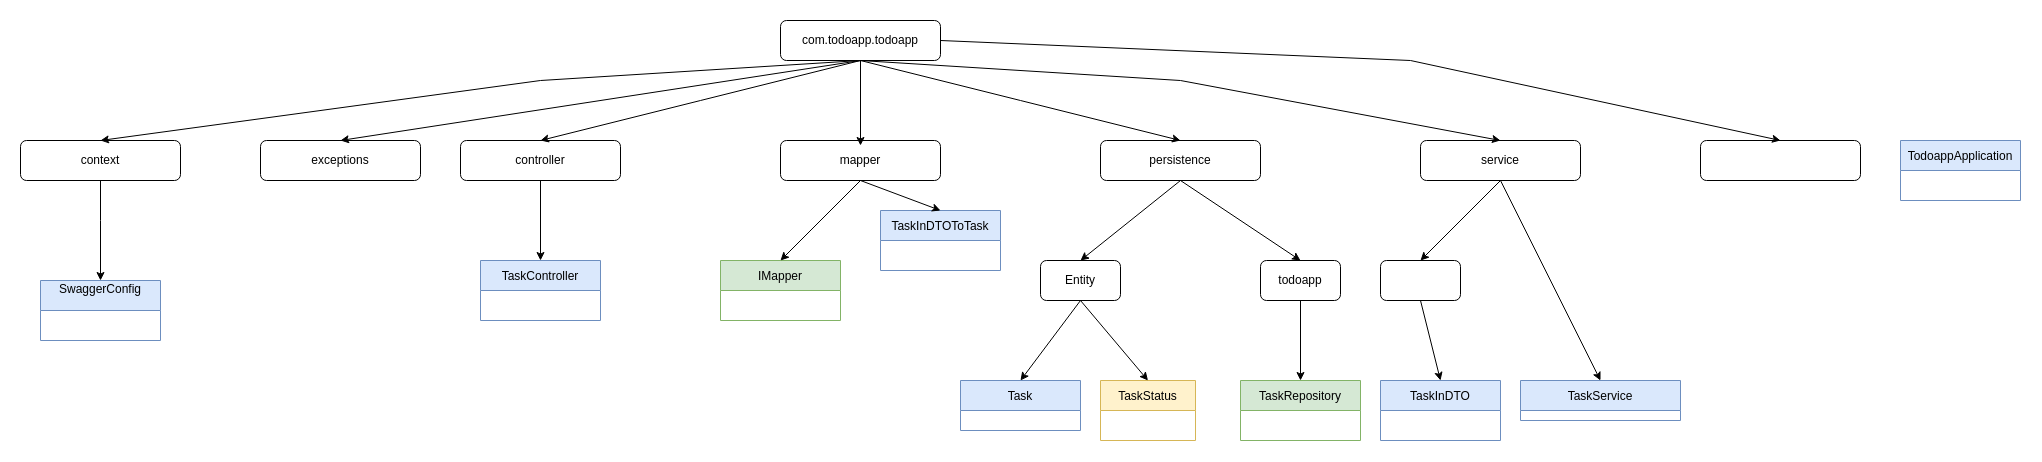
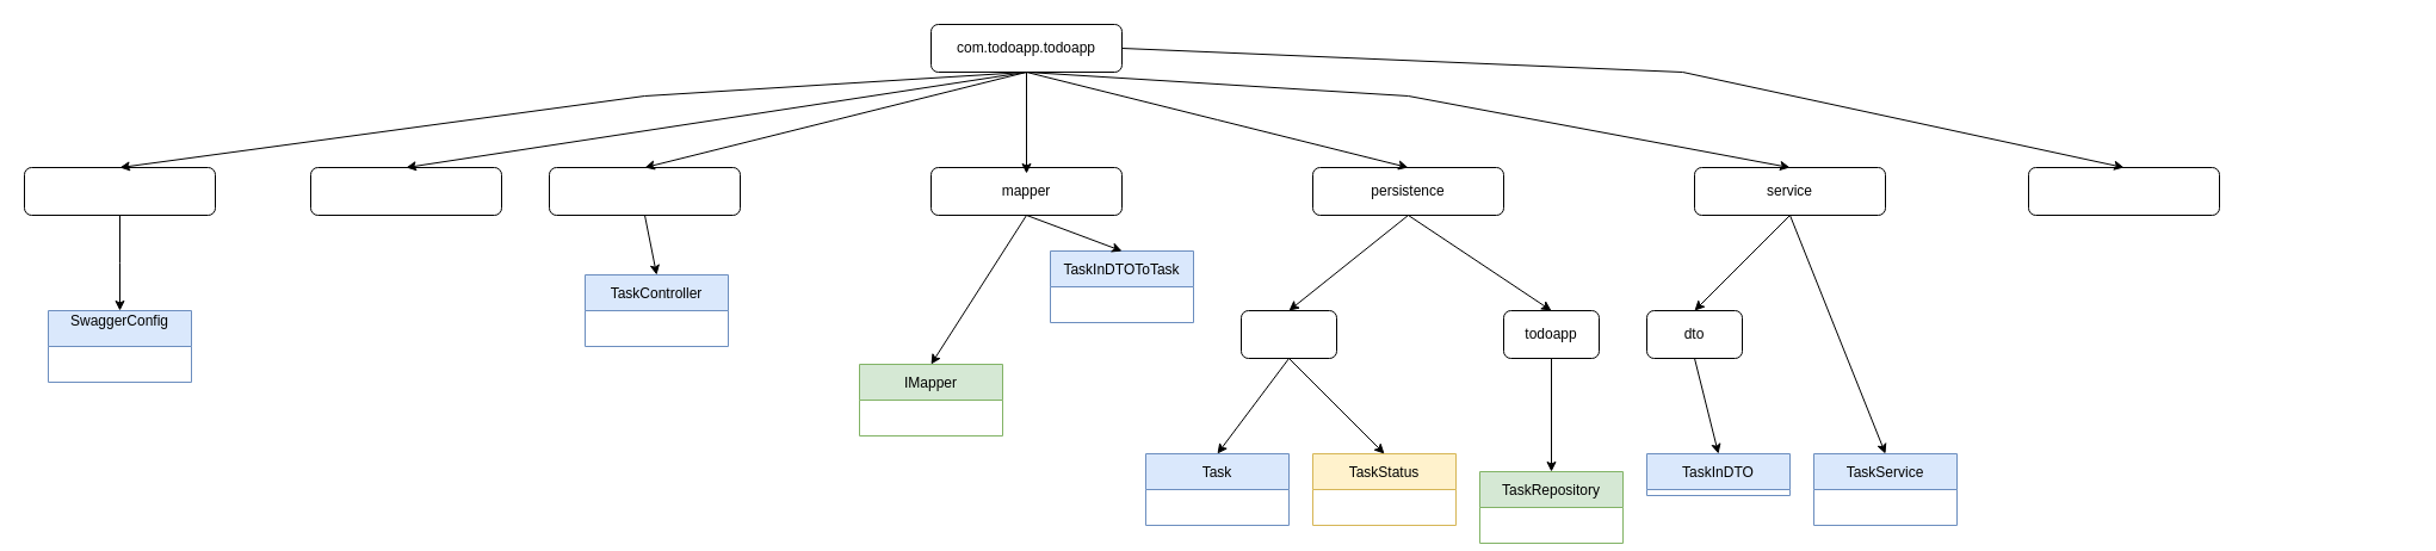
- <mxCell id="7" value="context" style="text;html=1;strokeColor=none;fillColor=none;align=center;verticalAlign=middle;whiteSpace=wrap;rounded=0;" vertex="1" parent="5"><mxGeometry y="5" width="160" height="30" as="geometry" /></mxCell>
- <mxCell id="61" value="exceptions" style="text;html=1;strokeColor=none;fillColor=none;align=center;verticalAlign=middle;whiteSpace=wrap;rounded=0;" vertex="1" parent="59"><mxGeometry y="5" width="160" height="30" as="geometry" /></mxCell>
- <mxCell id="10" value="controller" style="text;html=1;strokeColor=none;fillColor=none;align=center;verticalAlign=middle;whiteSpace=wrap;rounded=0;" vertex="1" parent="8"><mxGeometry y="5" width="160" height="30" as="geometry" /></mxCell>
- <mxCell id="58" value="TodoappApplication" style="swimlane;fontStyle=0;childLayout=stackLayout;horizontal=1;startSize=30;horizontalStack=0;resizeParent=1;resizeParentMax=0;resizeLast=0;collapsible=1;marginBottom=0;fillColor=#dae8fc;strokeColor=#6c8ebf;" vertex="1" parent="1"><mxGeometry x="1900" y="140" width="120" height="60" as="geometry" /></mxCell>
- <mxCell id="35" value="Entity" style="text;html=1;strokeColor=none;fillColor=none;align=center;verticalAlign=middle;whiteSpace=wrap;rounded=0;" vertex="1" parent="33"><mxGeometry y="5" width="80" height="30" as="geometry" /></mxCell>
+ <mxCell id="49" value="dto" style="text;html=1;strokeColor=none;fillColor=none;align=center;verticalAlign=middle;whiteSpace=wrap;rounded=0;" vertex="1" parent="47"><mxGeometry y="5" width="80" height="30" as="geometry" /></mxCell>
- <mxCell id="27" value="TaskController" style="swimlane;fontStyle=0;childLayout=stackLayout;horizontal=1;startSize=30;horizontalStack=0;resizeParent=1;resizeParentMax=0;resizeLast=0;collapsible=1;marginBottom=0;fillColor=#dae8fc;strokeColor=#6c8ebf;" vertex="1" parent="1"><mxGeometry x="480" y="260" width="120" height="60" as="geometry" /></mxCell>
+ <mxCell id="27" value="TaskController" style="swimlane;fontStyle=0;childLayout=stackLayout;horizontal=1;startSize=30;horizontalStack=0;resizeParent=1;resizeParentMax=0;resizeLast=0;collapsible=1;marginBottom=0;fillColor=#dae8fc;strokeColor=#6c8ebf;" vertex="1" parent="1"><mxGeometry x="490" y="230" width="120" height="60" as="geometry" /></mxCell>
- <mxCell id="30" value="IMapper" style="swimlane;fontStyle=0;childLayout=stackLayout;horizontal=1;startSize=30;horizontalStack=0;resizeParent=1;resizeParentMax=0;resizeLast=0;collapsible=1;marginBottom=0;fillColor=#d5e8d4;strokeColor=#82b366;" vertex="1" parent="1"><mxGeometry x="720" y="260" width="120" height="60" as="geometry" /></mxCell>
+ <mxCell id="30" value="IMapper" style="swimlane;fontStyle=0;childLayout=stackLayout;horizontal=1;startSize=30;horizontalStack=0;resizeParent=1;resizeParentMax=0;resizeLast=0;collapsible=1;marginBottom=0;fillColor=#d5e8d4;strokeColor=#82b366;" vertex="1" parent="1"><mxGeometry x="720" y="305" width="120" height="60" as="geometry" /></mxCell>
- <mxCell id="25" value="SwaggerConfig&#10;" style="swimlane;fontStyle=0;childLayout=stackLayout;horizontal=1;startSize=30;horizontalStack=0;resizeParent=1;resizeParentMax=0;resizeLast=0;collapsible=1;marginBottom=0;fillColor=#dae8fc;strokeColor=#6c8ebf;" vertex="1" parent="1"><mxGeometry x="40" y="280" width="120" height="60" as="geometry" /></mxCell>
+ <mxCell id="25" value="SwaggerConfig&#10;" style="swimlane;fontStyle=0;childLayout=stackLayout;horizontal=1;startSize=30;horizontalStack=0;resizeParent=1;resizeParentMax=0;resizeLast=0;collapsible=1;marginBottom=0;fillColor=#dae8fc;strokeColor=#6c8ebf;" vertex="1" parent="1"><mxGeometry x="40" y="260" width="120" height="60" as="geometry" /></mxCell>
- <mxCell id="53" value="TaskService" style="swimlane;fontStyle=0;childLayout=stackLayout;horizontal=1;startSize=30;horizontalStack=0;resizeParent=1;resizeParentMax=0;resizeLast=0;collapsible=1;marginBottom=0;fillColor=#dae8fc;strokeColor=#6c8ebf;" vertex="1" parent="1"><mxGeometry x="1520" y="380" width="160" height="40" as="geometry" /></mxCell>
+ <mxCell id="53" value="TaskService" style="swimlane;fontStyle=0;childLayout=stackLayout;horizontal=1;startSize=30;horizontalStack=0;resizeParent=1;resizeParentMax=0;resizeLast=0;collapsible=1;marginBottom=0;fillColor=#dae8fc;strokeColor=#6c8ebf;" vertex="1" parent="1"><mxGeometry x="1520" y="380" width="120" height="60" as="geometry" /></mxCell>
- <mxCell id="37" value="Task" style="swimlane;fontStyle=0;childLayout=stackLayout;horizontal=1;startSize=30;horizontalStack=0;resizeParent=1;resizeParentMax=0;resizeLast=0;collapsible=1;marginBottom=0;fillColor=#dae8fc;strokeColor=#6c8ebf;" vertex="1" parent="1"><mxGeometry x="960" y="380" width="120" height="50" as="geometry" /></mxCell>
+ <mxCell id="37" value="Task" style="swimlane;fontStyle=0;childLayout=stackLayout;horizontal=1;startSize=30;horizontalStack=0;resizeParent=1;resizeParentMax=0;resizeLast=0;collapsible=1;marginBottom=0;fillColor=#dae8fc;strokeColor=#6c8ebf;" vertex="1" parent="1"><mxGeometry x="960" y="380" width="120" height="60" as="geometry" /></mxCell>
- <mxCell id="38" value="TaskStatus" style="swimlane;fontStyle=0;childLayout=stackLayout;horizontal=1;startSize=30;horizontalStack=0;resizeParent=1;resizeParentMax=0;resizeLast=0;collapsible=1;marginBottom=0;fillColor=#fff2cc;strokeColor=#d6b656;" vertex="1" parent="1"><mxGeometry x="1100" y="380" width="95" height="60" as="geometry" /></mxCell>
+ <mxCell id="38" value="TaskStatus" style="swimlane;fontStyle=0;childLayout=stackLayout;horizontal=1;startSize=30;horizontalStack=0;resizeParent=1;resizeParentMax=0;resizeLast=0;collapsible=1;marginBottom=0;fillColor=#fff2cc;strokeColor=#d6b656;" vertex="1" parent="1"><mxGeometry x="1100" y="380" width="120" height="60" as="geometry" /></mxCell>
- <mxCell id="45" value="TaskRepository" style="swimlane;fontStyle=0;childLayout=stackLayout;horizontal=1;startSize=30;horizontalStack=0;resizeParent=1;resizeParentMax=0;resizeLast=0;collapsible=1;marginBottom=0;fillColor=#d5e8d4;strokeColor=#82b366;" vertex="1" parent="1"><mxGeometry x="1240" y="380" width="120" height="60" as="geometry" /></mxCell>
+ <mxCell id="45" value="TaskRepository" style="swimlane;fontStyle=0;childLayout=stackLayout;horizontal=1;startSize=30;horizontalStack=0;resizeParent=1;resizeParentMax=0;resizeLast=0;collapsible=1;marginBottom=0;fillColor=#d5e8d4;strokeColor=#82b366;" vertex="1" parent="1"><mxGeometry x="1240" y="395" width="120" height="60" as="geometry" /></mxCell>
- <mxCell id="51" value="TaskInDTO" style="swimlane;fontStyle=0;childLayout=stackLayout;horizontal=1;startSize=30;horizontalStack=0;resizeParent=1;resizeParentMax=0;resizeLast=0;collapsible=1;marginBottom=0;fillColor=#dae8fc;strokeColor=#6c8ebf;" vertex="1" parent="1"><mxGeometry x="1380" y="380" width="120" height="60" as="geometry" /></mxCell>
+ <mxCell id="51" value="TaskInDTO" style="swimlane;fontStyle=0;childLayout=stackLayout;horizontal=1;startSize=30;horizontalStack=0;resizeParent=1;resizeParentMax=0;resizeLast=0;collapsible=1;marginBottom=0;fillColor=#dae8fc;strokeColor=#6c8ebf;" vertex="1" parent="1"><mxGeometry x="1380" y="380" width="120" height="35" as="geometry" /></mxCell>
